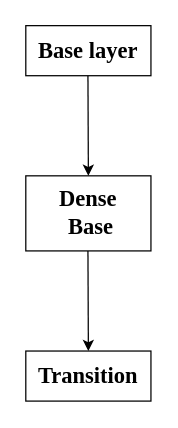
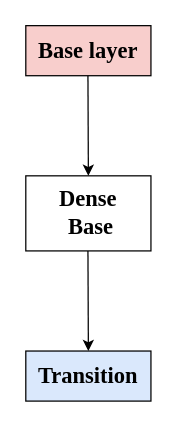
- <mxCell id="6" value="&lt;font size=&quot;1&quot; face=&quot;Times New Roman&quot;&gt;&lt;b style=&quot;font-size: 18px&quot;&gt;Base layer&lt;/b&gt;&lt;/font&gt;" style="rounded=0;whiteSpace=wrap;html=1;" vertex="1" parent="1"><mxGeometry x="20" y="20" width="100" height="40" as="geometry" /></mxCell>
+ <mxCell id="6" value="&lt;font size=&quot;1&quot; face=&quot;Times New Roman&quot;&gt;&lt;b style=&quot;font-size: 18px&quot;&gt;Base layer&lt;/b&gt;&lt;/font&gt;" style="rounded=0;whiteSpace=wrap;html=1;fillColor=#f8cecc;" vertex="1" parent="1"><mxGeometry x="20" y="20" width="100" height="40" as="geometry" /></mxCell>
- <mxCell id="5" value="&lt;font face=&quot;Times New Roman&quot;&gt;&lt;span style=&quot;font-size: 18px&quot;&gt;&lt;b&gt;Transition&lt;/b&gt;&lt;/span&gt;&lt;/font&gt;" style="rounded=0;whiteSpace=wrap;html=1;" vertex="1" parent="1"><mxGeometry x="20" y="280" width="100" height="40" as="geometry" /></mxCell>
+ <mxCell id="5" value="&lt;font face=&quot;Times New Roman&quot;&gt;&lt;span style=&quot;font-size: 18px&quot;&gt;&lt;b&gt;Transition&lt;/b&gt;&lt;/span&gt;&lt;/font&gt;" style="rounded=0;whiteSpace=wrap;html=1;fillColor=#dae8fc;" vertex="1" parent="1"><mxGeometry x="20" y="280" width="100" height="40" as="geometry" /></mxCell>
